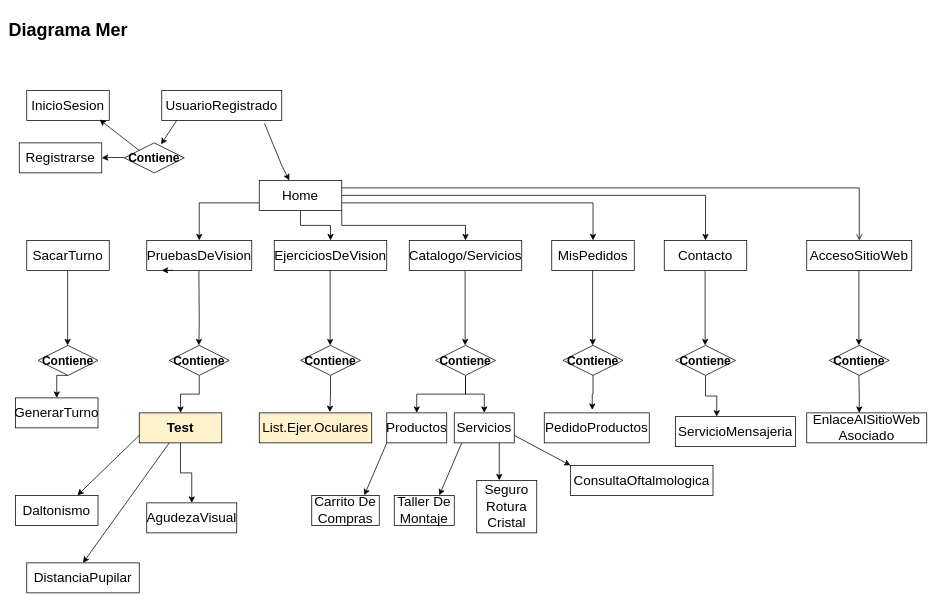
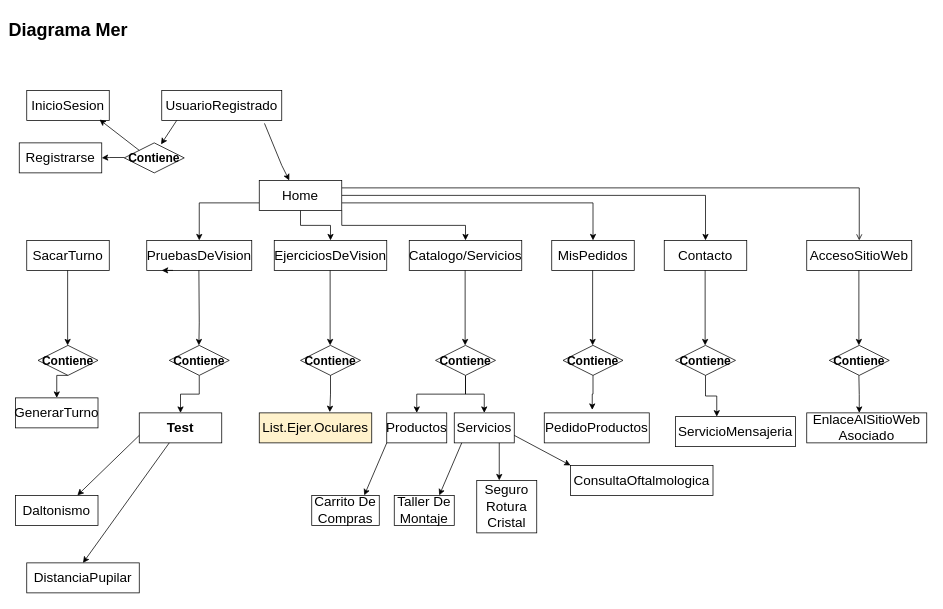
- <mxCell id="43" value="&lt;span style=&quot;font-size: 18px;&quot;&gt;Test&lt;/span&gt;" style="rounded=0;whiteSpace=wrap;html=1;fontStyle=1;fillColor=#fff2cc;" vertex="1" parent="1"><mxGeometry x="185" y="550" width="110" height="40" as="geometry" /></mxCell>
+ <mxCell id="43" value="&lt;span style=&quot;font-size: 18px;&quot;&gt;Test&lt;/span&gt;" style="rounded=0;whiteSpace=wrap;html=1;fontStyle=1" vertex="1" parent="1"><mxGeometry x="185" y="550" width="110" height="40" as="geometry" /></mxCell>
- <mxCell id="42" style="edgeStyle=orthogonalEdgeStyle;rounded=0;orthogonalLoop=1;jettySize=auto;html=1;exitX=0.5;exitY=1;exitDx=0;exitDy=0;entryX=0.5;entryY=0;entryDx=0;entryDy=0;" edge="1" parent="1" source="43" target="59"><mxGeometry relative="1" as="geometry" /></mxCell>
- <mxCell id="59" value="&lt;span style=&quot;font-size: 18px;&quot;&gt;AgudezaVisual&lt;/span&gt;" style="rounded=0;whiteSpace=wrap;html=1;" vertex="1" parent="1"><mxGeometry x="195" y="670" width="120" height="40" as="geometry" /></mxCell>
